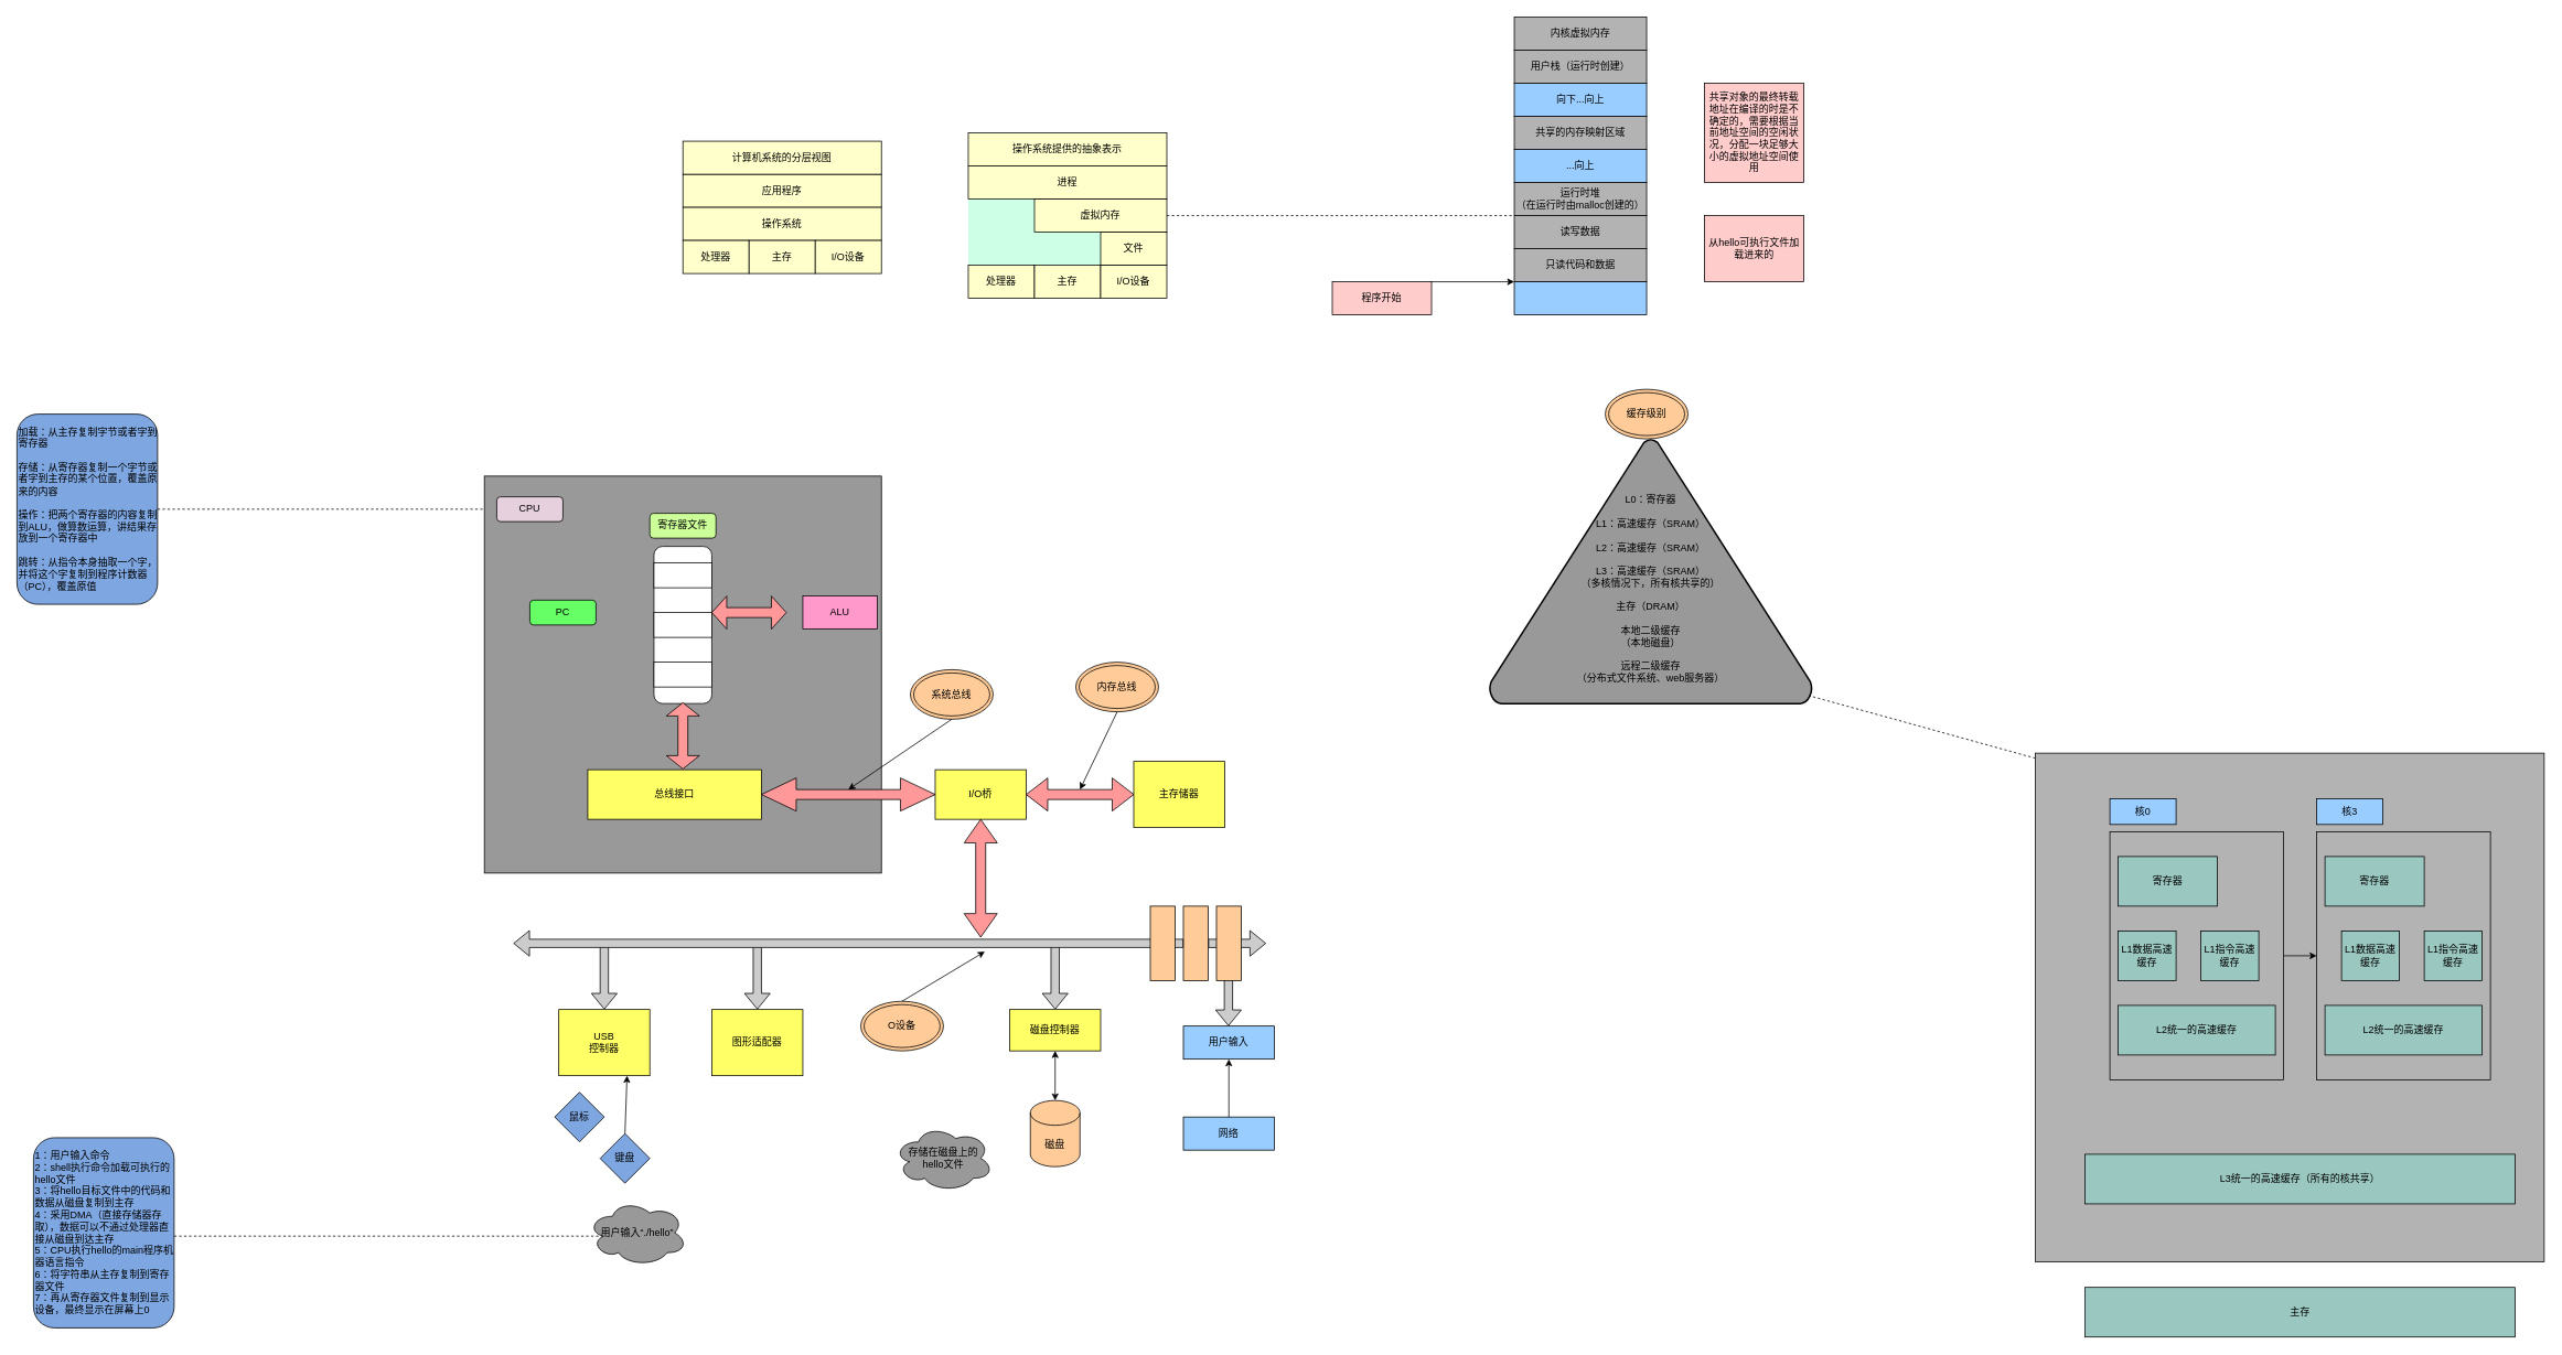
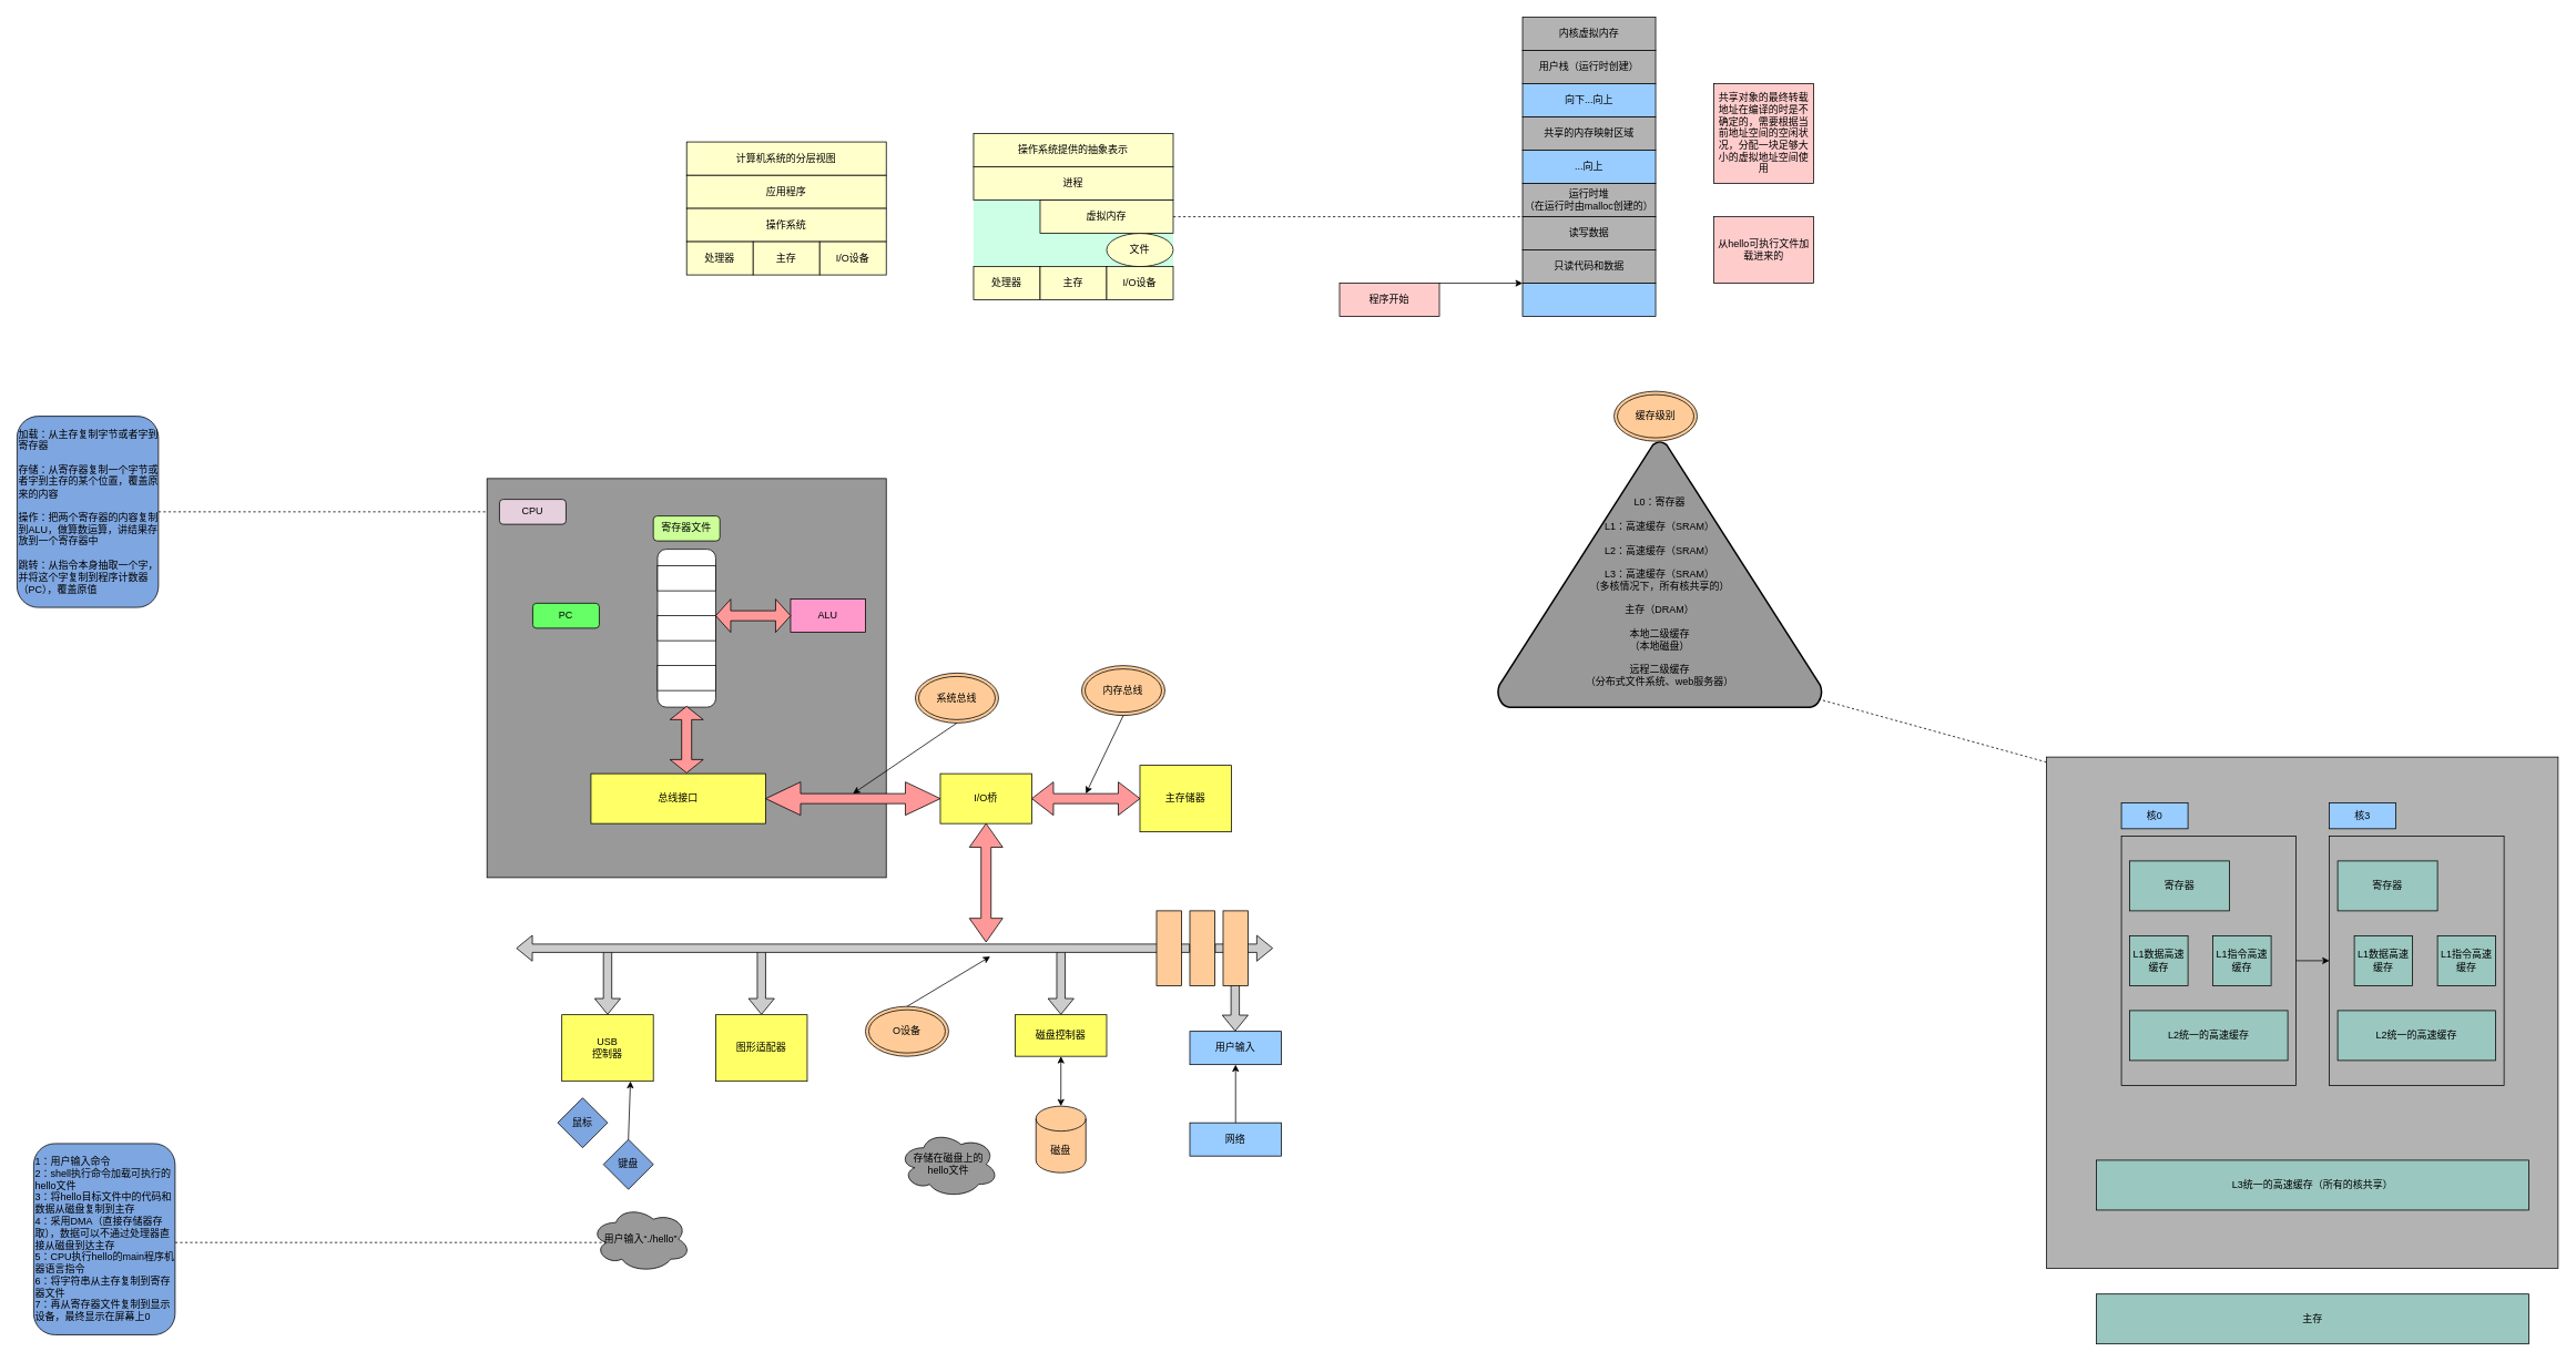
- <mxCell id="21" value="文件" style="rounded=0;whiteSpace=wrap;html=1;fillColor=#FFFFCC;align=center;" vertex="1" parent="15"><mxGeometry x="160" y="120" width="80" height="40" as="geometry" /></mxCell>
+ <mxCell id="21" value="文件" style="ellipse;whiteSpace=wrap;html=1;fillColor=#FFFFCC;align=center;" vertex="1" parent="15"><mxGeometry x="160" y="120" width="80" height="40" as="geometry" /></mxCell>
- <mxCell id="71" value="ALU" style="rounded=0;whiteSpace=wrap;html=1;fillColor=#FF99CC;" vertex="1" parent="58"><mxGeometry x="385" y="145" width="90" height="40" as="geometry" /></mxCell>
+ <mxCell id="71" value="ALU" style="rounded=0;whiteSpace=wrap;html=1;fillColor=#FF99CC;" vertex="1" parent="58"><mxGeometry x="365" y="145" width="90" height="40" as="geometry" /></mxCell>
